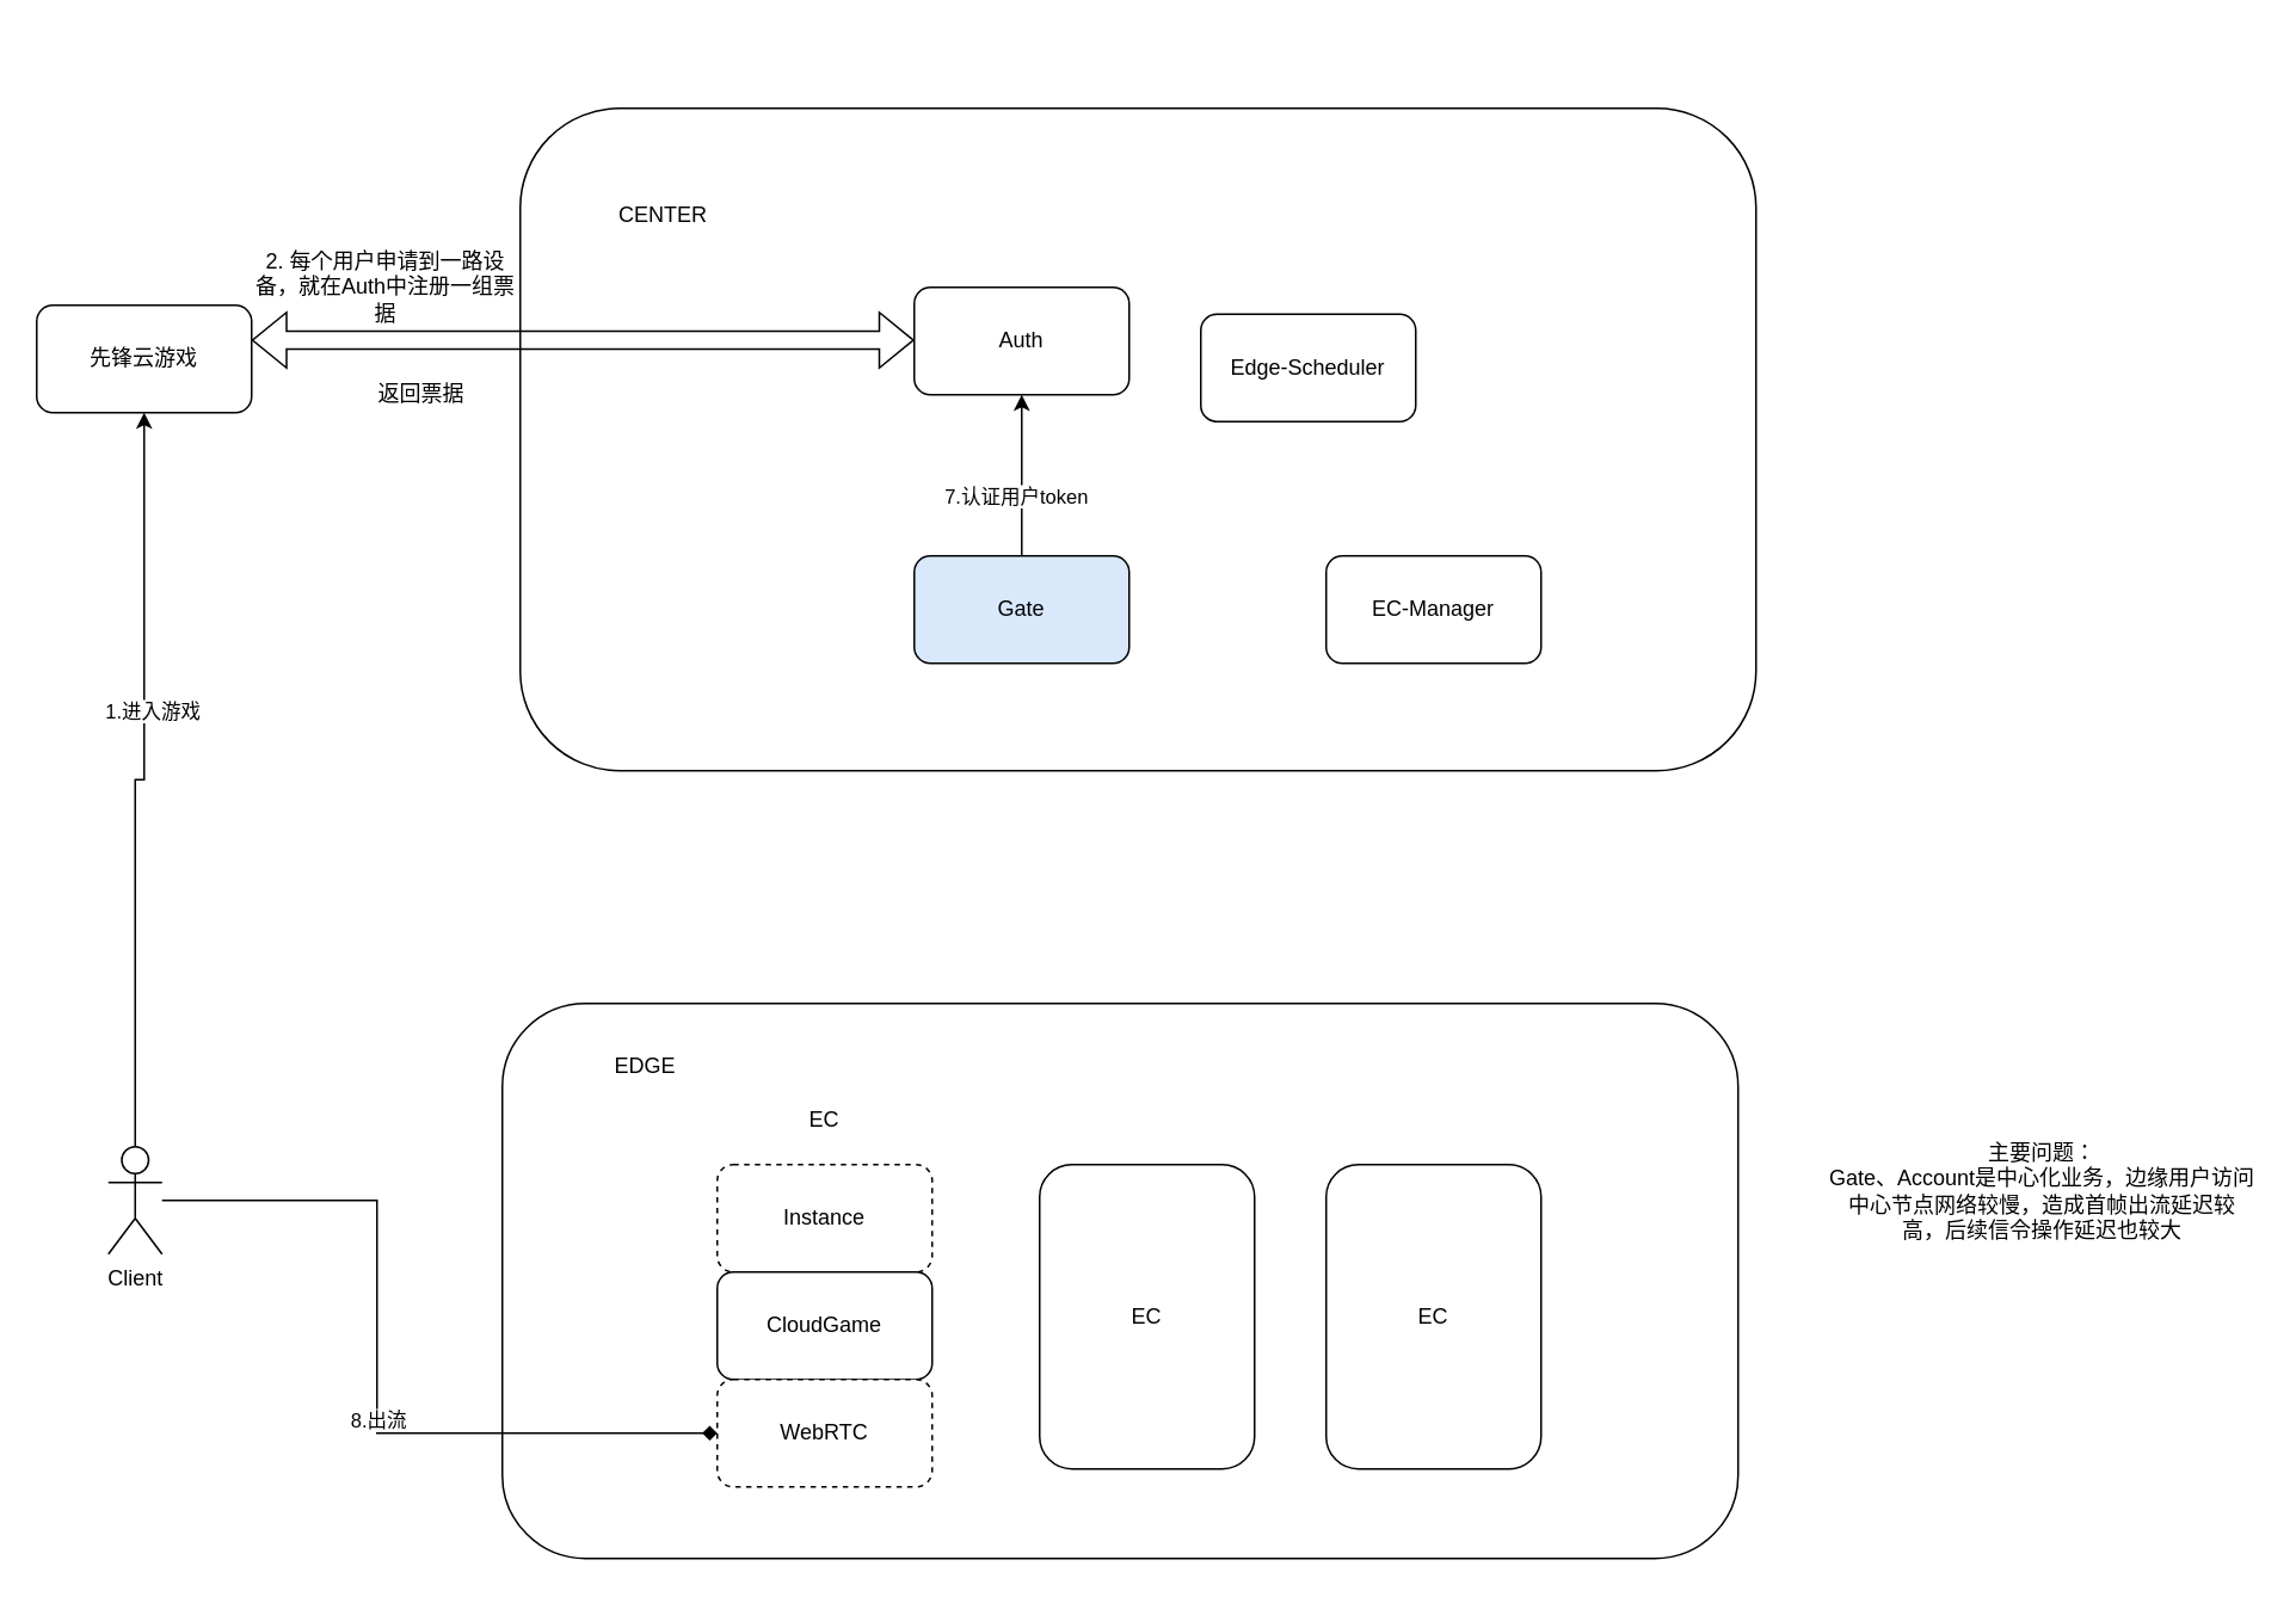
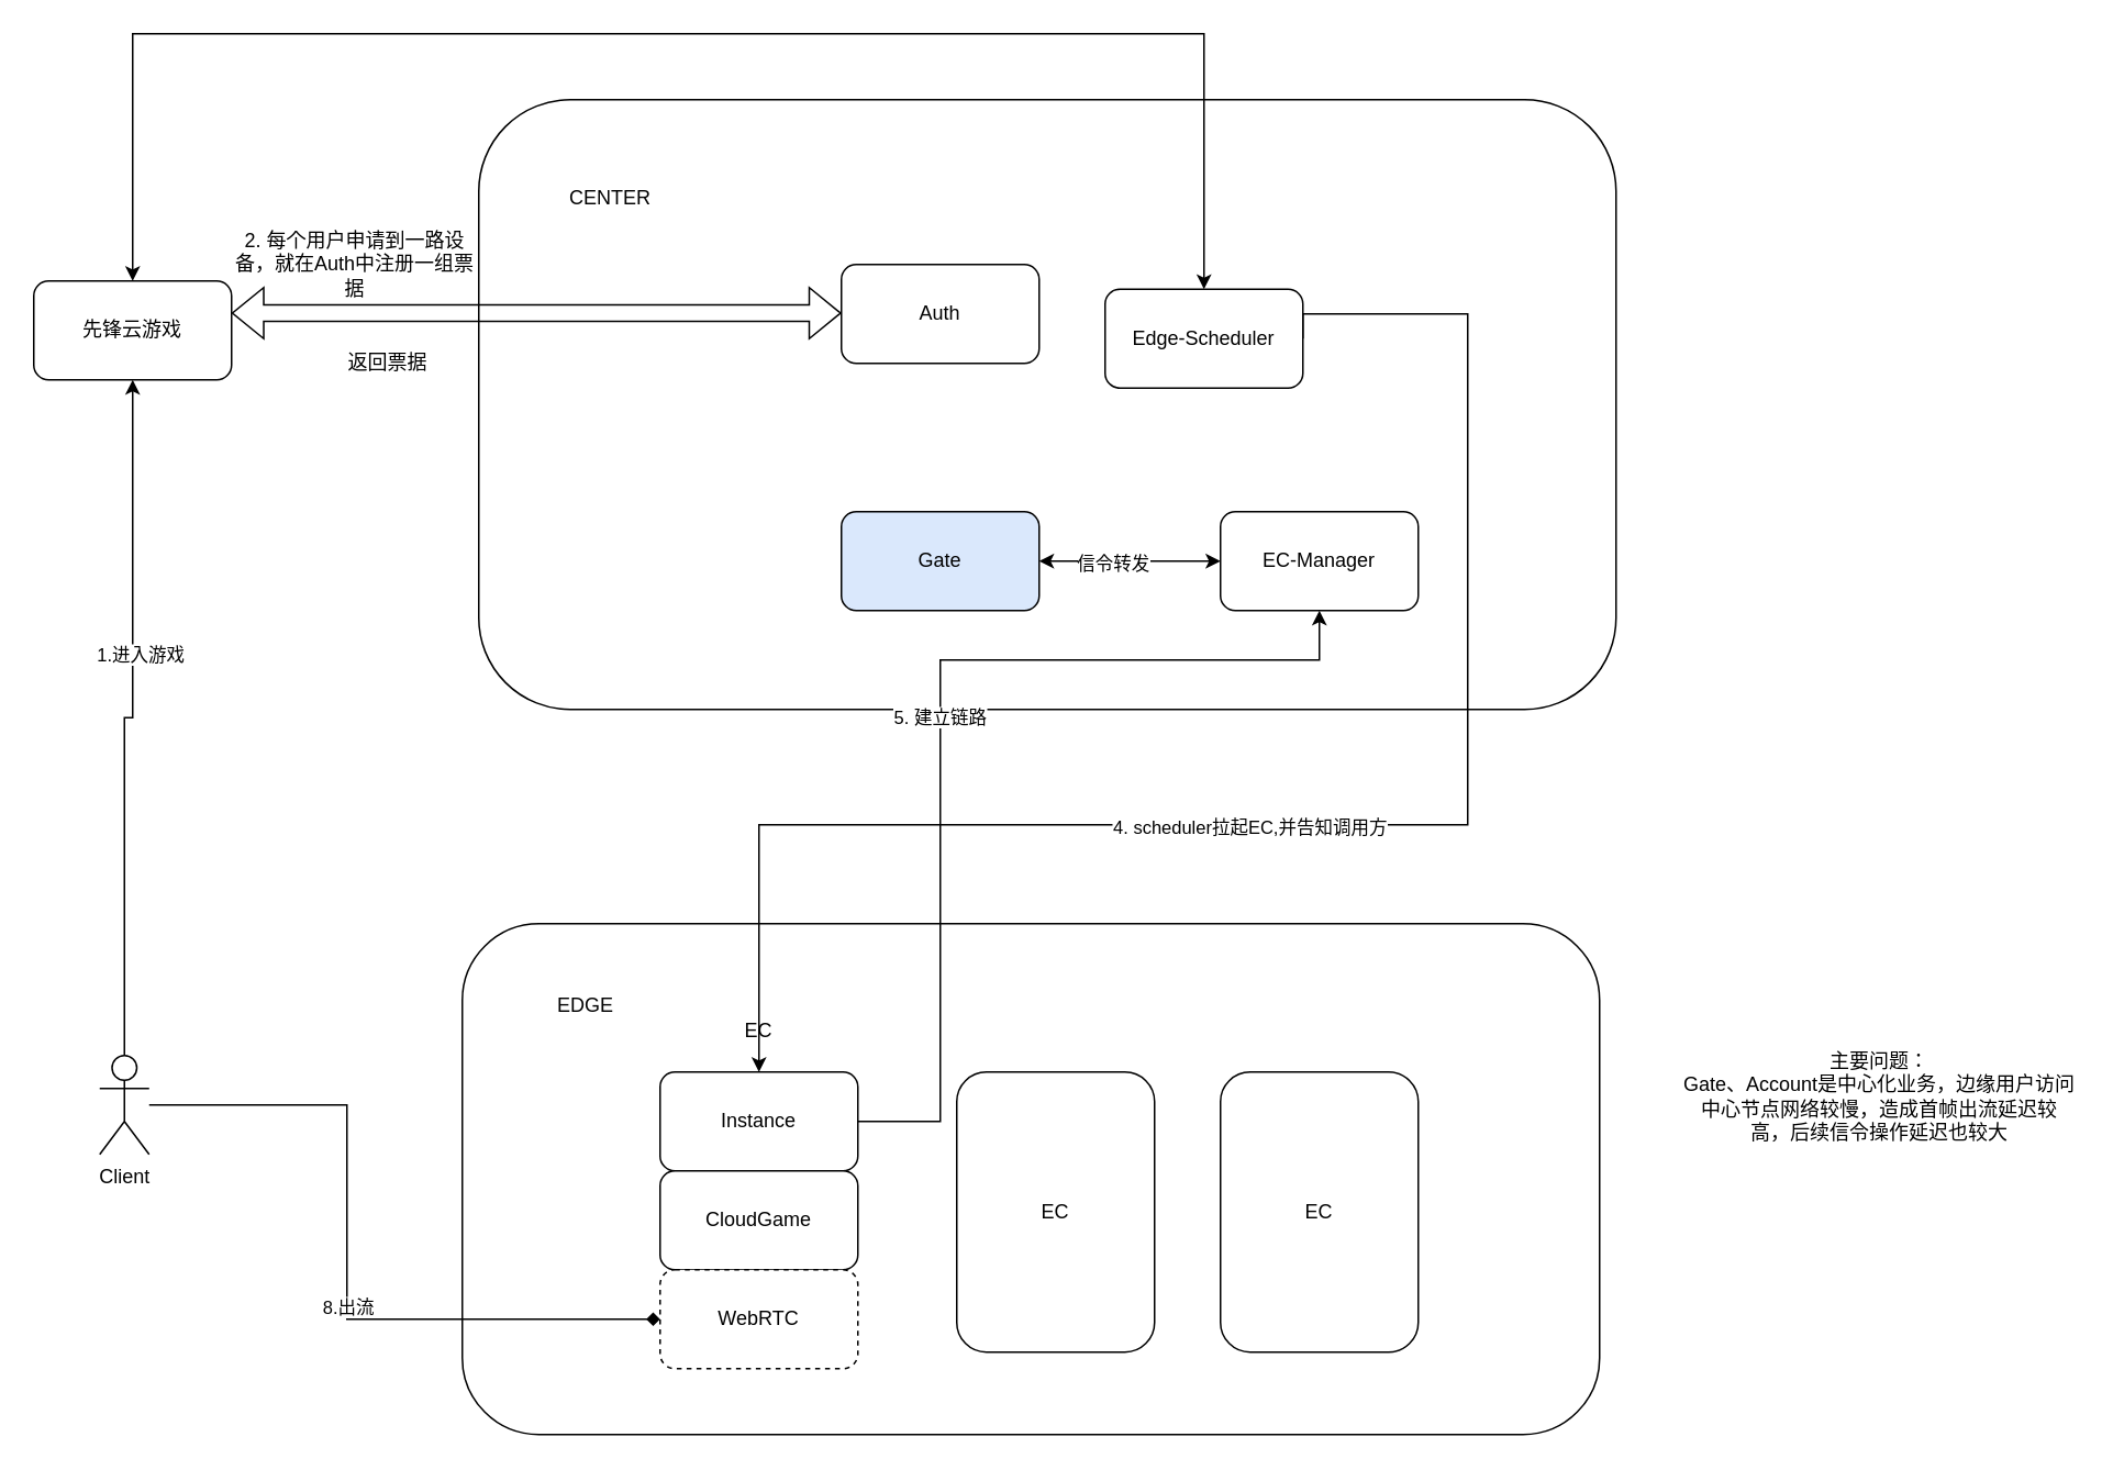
+ <mxCell id="31" style="edgeStyle=orthogonalEdgeStyle;rounded=0;orthogonalLoop=1;jettySize=auto;html=1;exitX=0.5;exitY=0;exitDx=0;exitDy=0;entryX=0.5;entryY=0;entryDx=0;entryDy=0;startArrow=classic;startFill=1;" edge="1" parent="1" source="32" target="7"><mxGeometry relative="1" as="geometry"><Array as="points"><mxPoint x="80" y="20" /><mxPoint x="730" y="20" /></Array></mxGeometry></mxCell>
- <mxCell id="9" style="edgeStyle=orthogonalEdgeStyle;rounded=0;orthogonalLoop=1;jettySize=auto;html=1;exitX=0.5;exitY=0;exitDx=0;exitDy=0;" edge="1" parent="1" source="13" target="4"><mxGeometry relative="1" as="geometry" /></mxCell>
- <mxCell id="10" value="7.认证用户token" style="edgeLabel;html=1;align=center;verticalAlign=middle;resizable=0;points=[];" vertex="1" connectable="0" parent="9"><mxGeometry x="-0.244" y="4" relative="1" as="geometry"><mxPoint as="offset" /></mxGeometry></mxCell>
+ <mxCell id="11" style="edgeStyle=orthogonalEdgeStyle;rounded=0;orthogonalLoop=1;jettySize=auto;html=1;exitX=1;exitY=0.5;exitDx=0;exitDy=0;startArrow=classic;startFill=1;" edge="1" parent="1" source="13" target="8"><mxGeometry relative="1" as="geometry" /></mxCell>
+ <mxCell id="12" value="信令转发" style="edgeLabel;html=1;align=center;verticalAlign=middle;resizable=0;points=[];" vertex="1" connectable="0" parent="11"><mxGeometry x="-0.2" relative="1" as="geometry"><mxPoint y="1" as="offset" /></mxGeometry></mxCell>
+ <mxCell id="5" style="edgeStyle=orthogonalEdgeStyle;rounded=0;orthogonalLoop=1;jettySize=auto;html=1;exitX=1;exitY=0.5;exitDx=0;exitDy=0;entryX=0.5;entryY=0;entryDx=0;entryDy=0;" edge="1" parent="1" source="7" target="16"><mxGeometry relative="1" as="geometry"><Array as="points"><mxPoint x="890" y="190" /><mxPoint x="890" y="500" /><mxPoint x="460" y="500" /></Array></mxGeometry></mxCell>
+ <mxCell id="6" value="4. scheduler拉起EC,并告知调用方" style="edgeLabel;html=1;align=center;verticalAlign=middle;resizable=0;points=[];" vertex="1" connectable="0" parent="5"><mxGeometry x="0.111" y="1" relative="1" as="geometry"><mxPoint as="offset" /></mxGeometry></mxCell>
+ <mxCell id="15" value="5. 建立链路" style="edgeStyle=orthogonalEdgeStyle;rounded=0;orthogonalLoop=1;jettySize=auto;html=1;exitX=1;exitY=0.5;exitDx=0;exitDy=0;entryX=0.5;entryY=1;entryDx=0;entryDy=0;" edge="1" parent="1" source="16" target="8"><mxGeometry relative="1" as="geometry"><Array as="points"><mxPoint x="570" y="680" /><mxPoint x="570" y="400" /><mxPoint x="800" y="400" /></Array></mxGeometry></mxCell>
- <mxCell id="22" value="EDGE" style="text;html=1;strokeColor=none;fillColor=none;align=center;verticalAlign=middle;whiteSpace=wrap;rounded=0;" vertex="1" parent="1"><mxGeometry x="330" y="580" width="60" height="30" as="geometry" /></mxCell>
+ <mxCell id="22" value="EDGE" style="text;html=1;strokeColor=none;fillColor=none;align=center;verticalAlign=middle;whiteSpace=wrap;rounded=0;" vertex="1" parent="1"><mxGeometry x="325" y="595" width="60" height="30" as="geometry" /></mxCell>
- <mxCell id="16" value="Instance" style="rounded=1;whiteSpace=wrap;html=1;dashed=1;" vertex="1" parent="1"><mxGeometry x="400" y="650" width="120" height="60" as="geometry" /></mxCell>
+ <mxCell id="16" value="Instance" style="rounded=1;whiteSpace=wrap;html=1;" vertex="1" parent="1"><mxGeometry x="400" y="650" width="120" height="60" as="geometry" /></mxCell>
